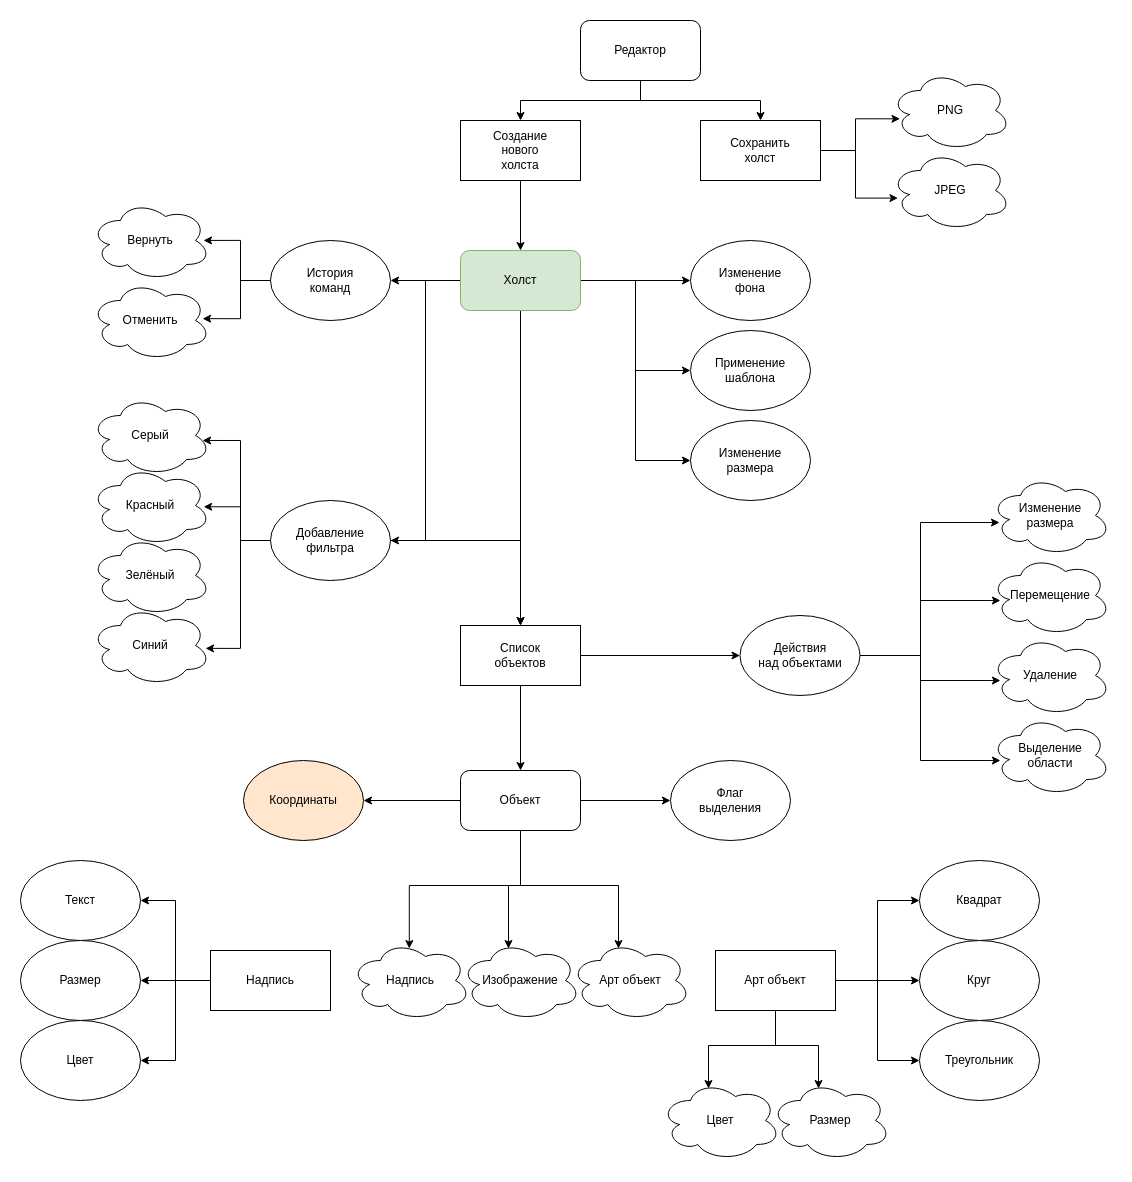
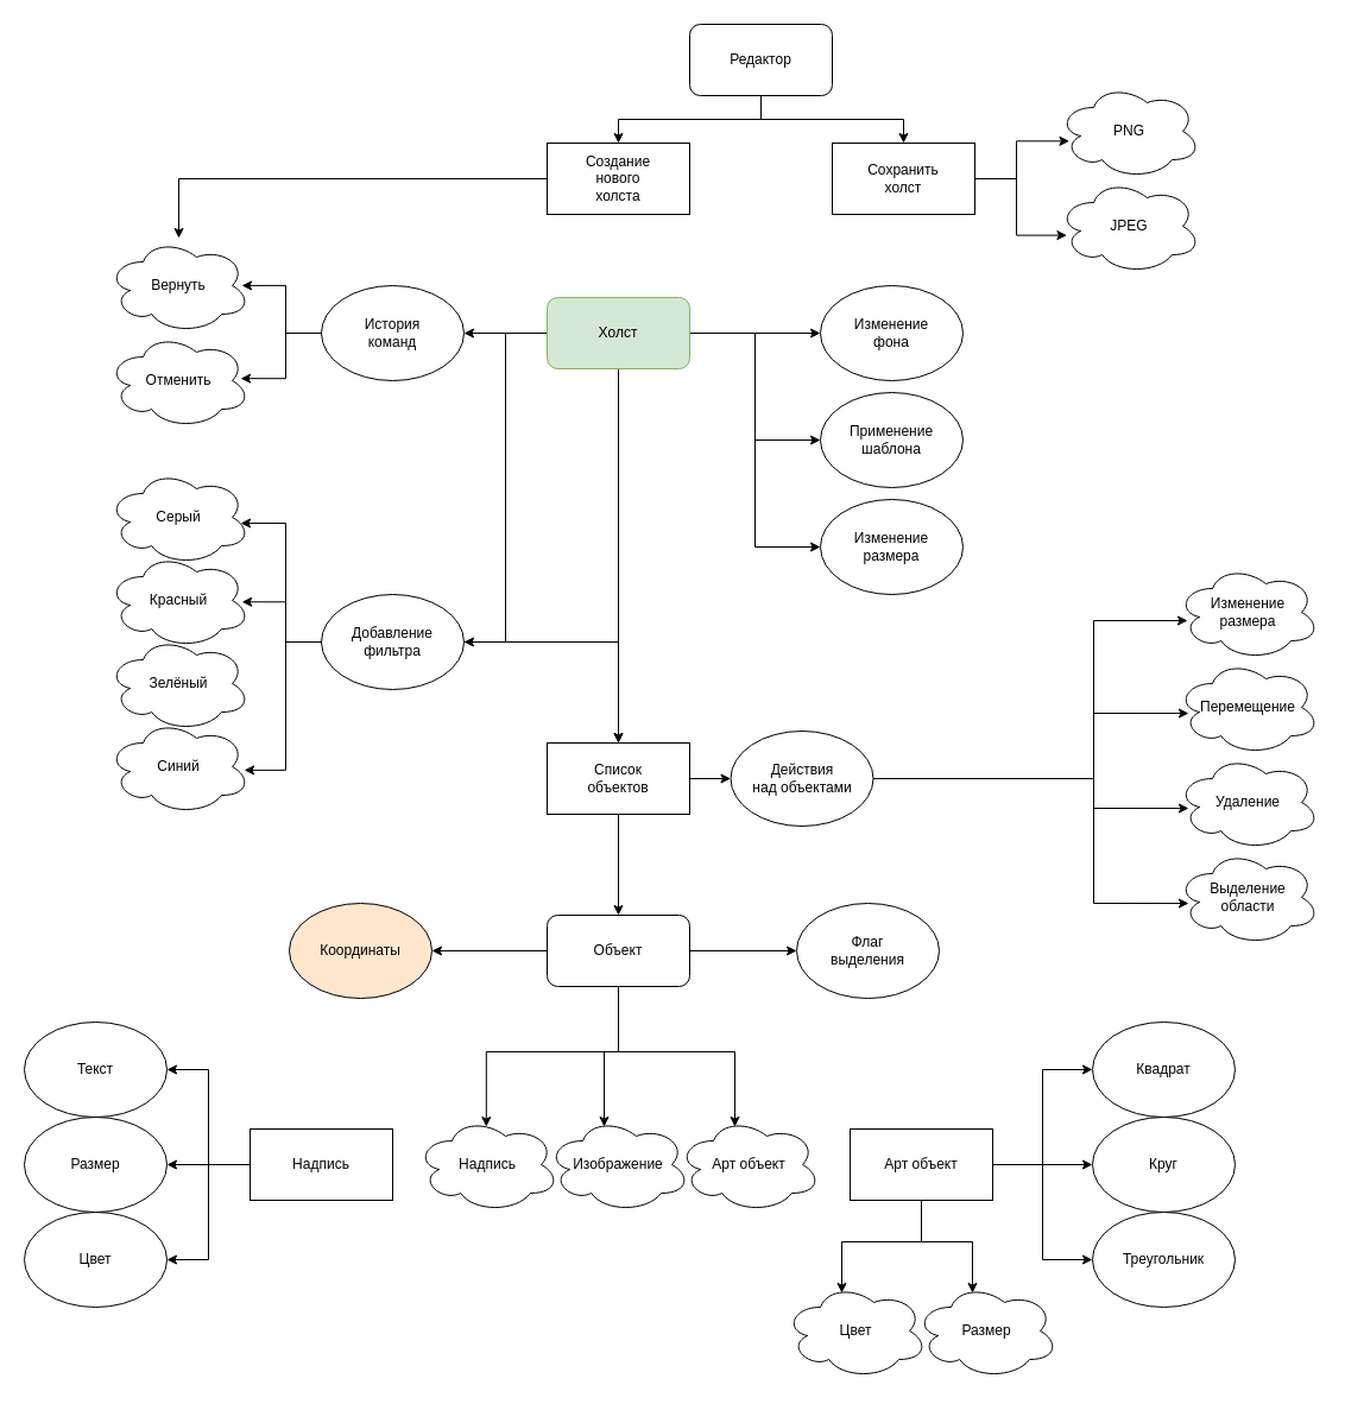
- <mxCell id="37" style="edgeStyle=orthogonalEdgeStyle;rounded=0;orthogonalLoop=1;jettySize=auto;html=1;entryX=0.5;entryY=0;entryDx=0;entryDy=0;" parent="1" source="38" target="8" edge="1"><mxGeometry relative="1" as="geometry" /></mxCell>
+ <mxCell id="37" style="edgeStyle=orthogonalEdgeStyle;rounded=0;orthogonalLoop=1;jettySize=auto;html=1;" parent="1" source="38" target="26" edge="1"><mxGeometry relative="1" as="geometry" /></mxCell>
- <mxCell id="54" value="Действия&lt;br&gt;над объектами" style="ellipse;whiteSpace=wrap;html=1;" parent="1" vertex="1"><mxGeometry x="739.5" y="615" width="120" height="80" as="geometry" /></mxCell>
+ <mxCell id="54" value="Действия&lt;br&gt;над объектами" style="ellipse;whiteSpace=wrap;html=1;" parent="1" vertex="1"><mxGeometry x="614.5" y="615" width="120" height="80" as="geometry" /></mxCell>
